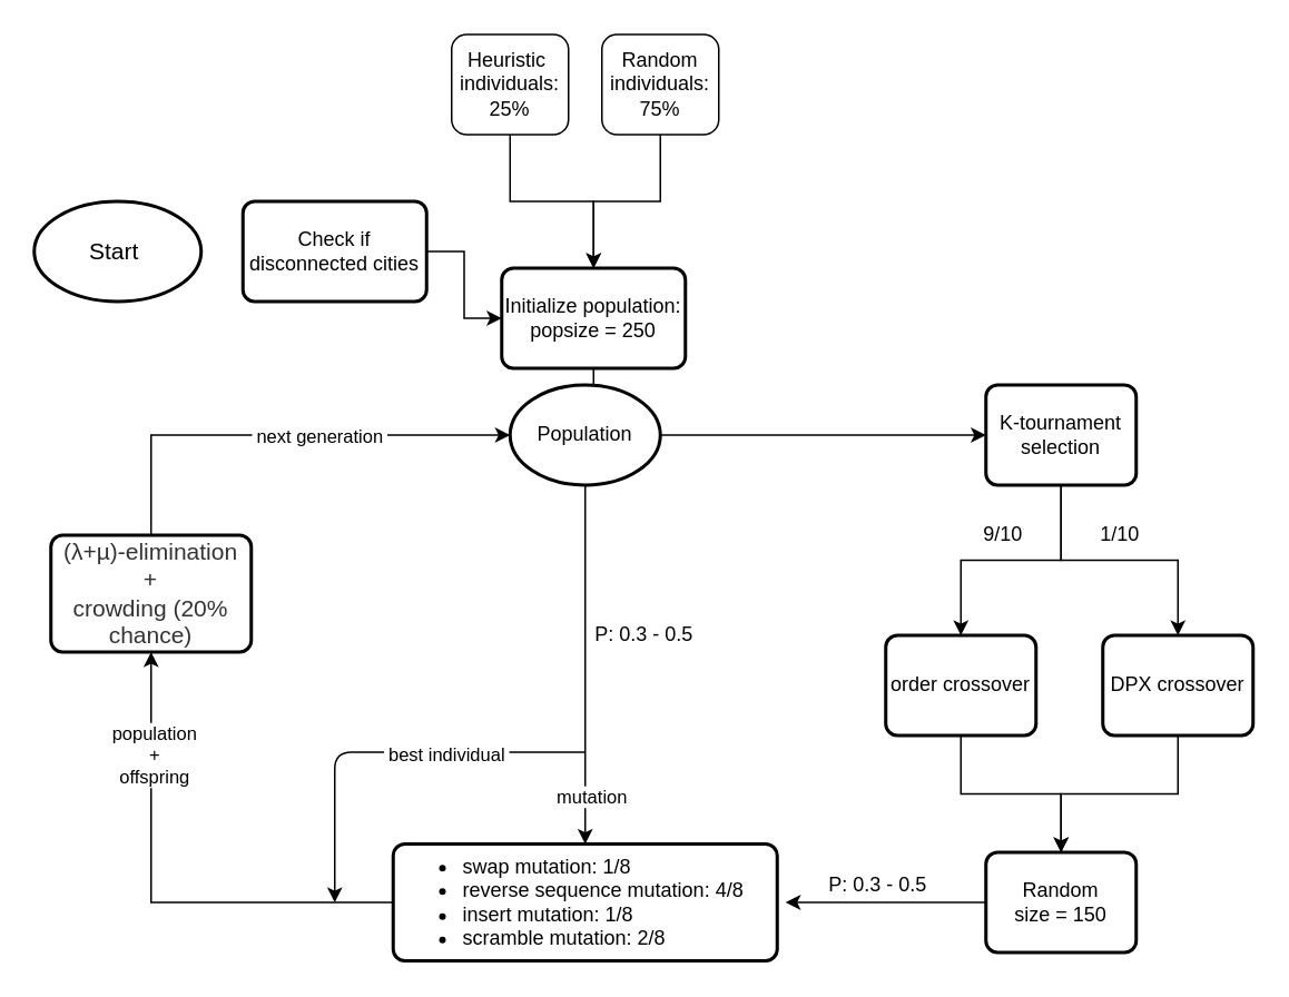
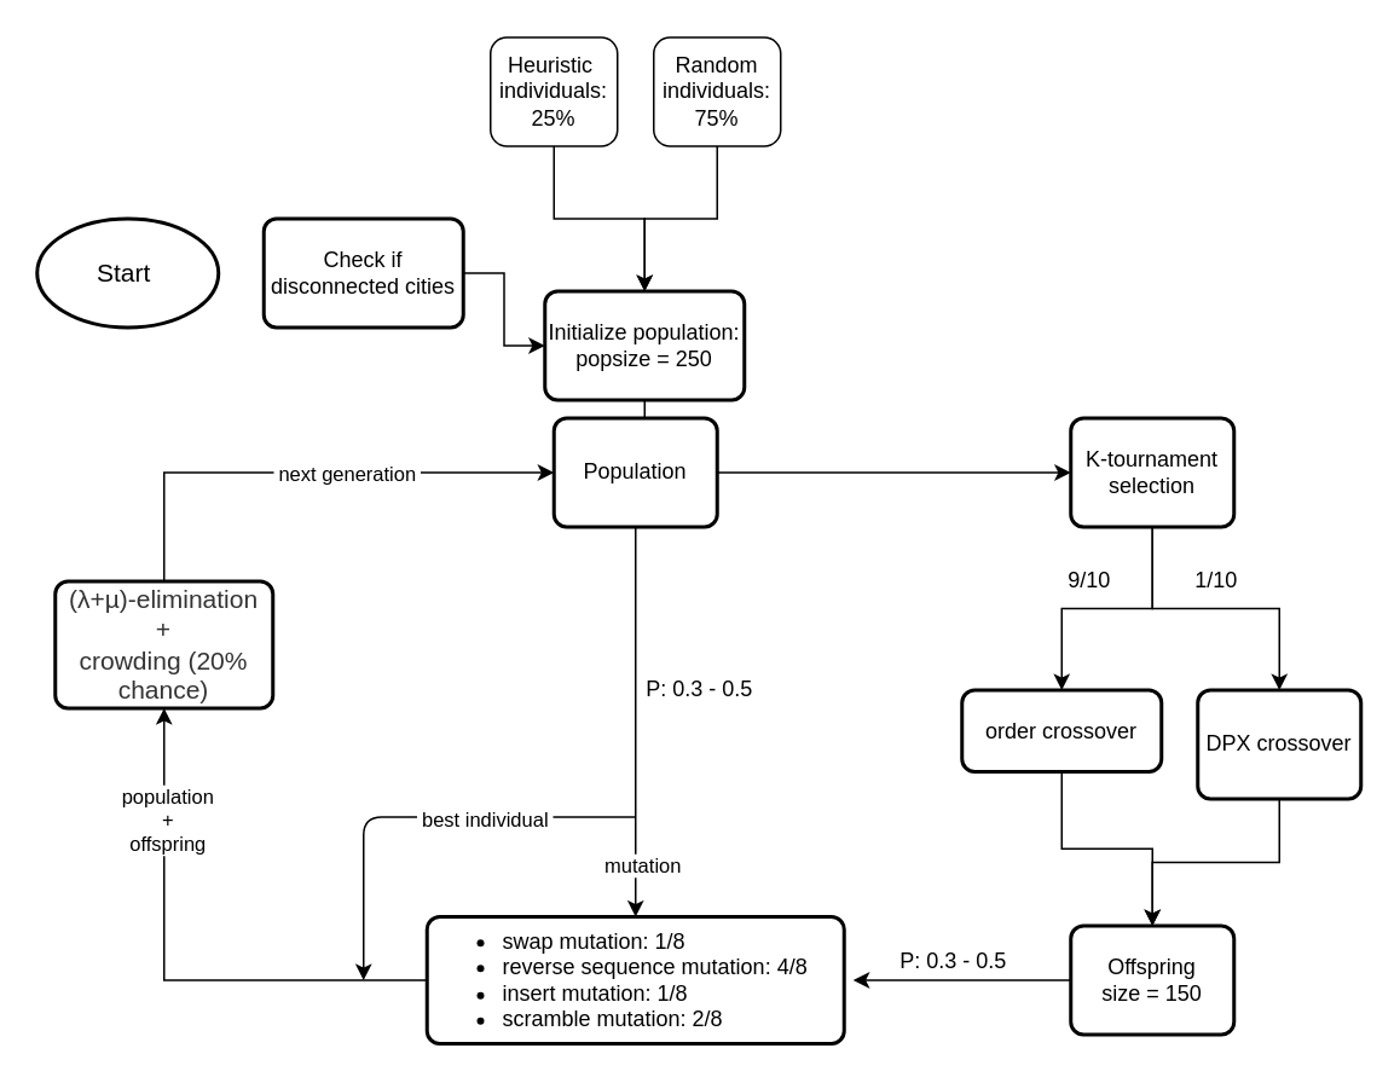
- <mxCell id="17" value="Population" style="ellipse;whiteSpace=wrap;html=1;absoluteArcSize=1;arcSize=14;strokeWidth=2;" parent="1" vertex="1"><mxGeometry x="305" y="230" width="90" height="60" as="geometry" /></mxCell>
+ <mxCell id="17" value="Population" style="rounded=1;whiteSpace=wrap;html=1;absoluteArcSize=1;arcSize=14;strokeWidth=2;" parent="1" vertex="1"><mxGeometry x="305" y="230" width="90" height="60" as="geometry" /></mxCell>
- <mxCell id="19" value="order crossover&lt;br&gt;" style="rounded=1;whiteSpace=wrap;html=1;absoluteArcSize=1;arcSize=14;strokeWidth=2;" parent="1" vertex="1"><mxGeometry x="530" y="380" width="90" height="60" as="geometry" /></mxCell>
+ <mxCell id="19" value="order crossover&lt;br&gt;" style="rounded=1;whiteSpace=wrap;html=1;absoluteArcSize=1;arcSize=14;strokeWidth=2;" parent="1" vertex="1"><mxGeometry x="530" y="380" width="110" height="45" as="geometry" /></mxCell>
- <mxCell id="25" value="Random&lt;br&gt;size = 150" style="rounded=1;whiteSpace=wrap;html=1;absoluteArcSize=1;arcSize=14;strokeWidth=2;" parent="1" vertex="1"><mxGeometry x="590" y="510" width="90" height="60" as="geometry" /></mxCell>
+ <mxCell id="25" value="Offspring&lt;br&gt;size = 150" style="rounded=1;whiteSpace=wrap;html=1;absoluteArcSize=1;arcSize=14;strokeWidth=2;" parent="1" vertex="1"><mxGeometry x="590" y="510" width="90" height="60" as="geometry" /></mxCell>
